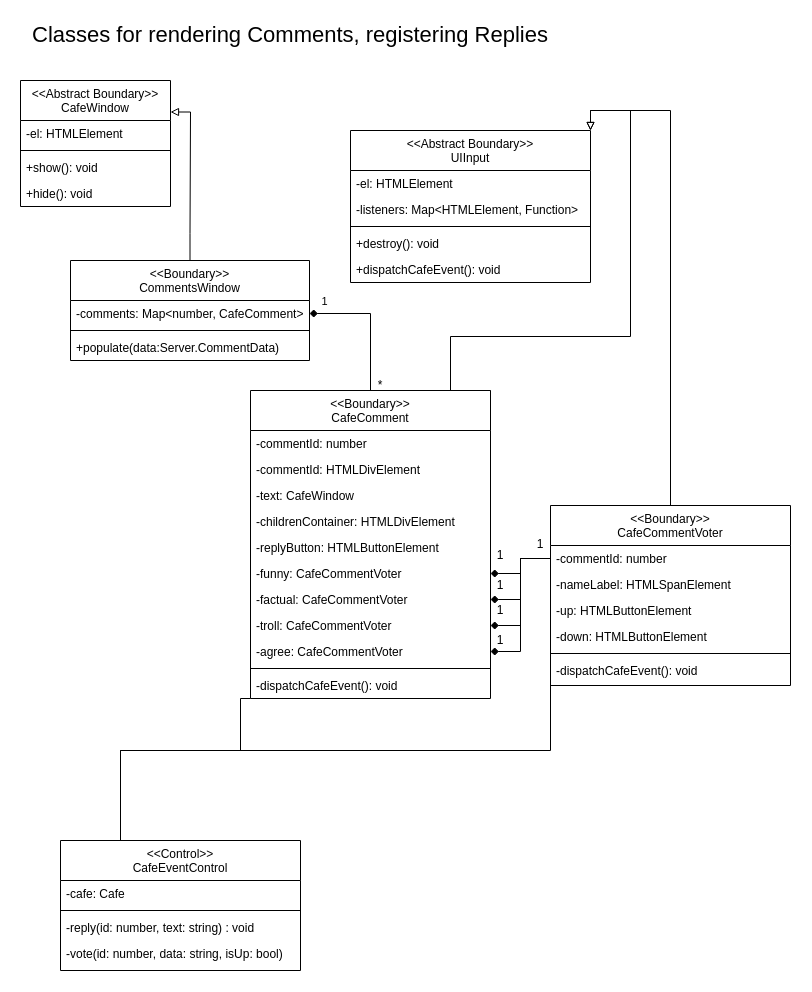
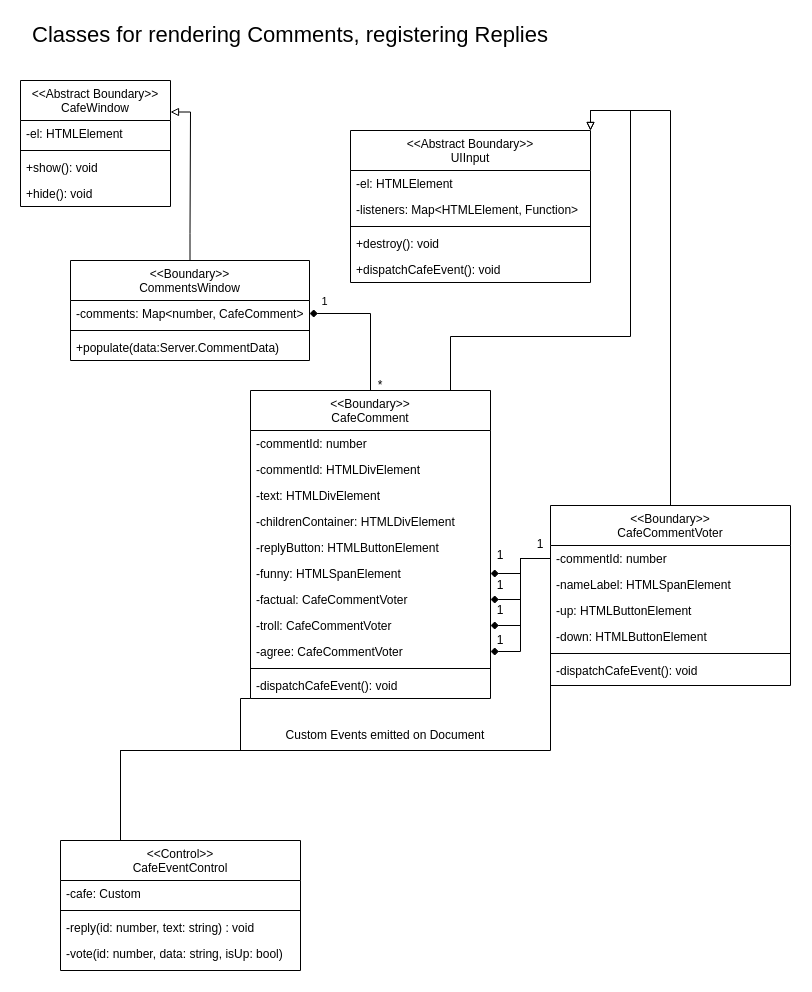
- <mxCell id="14" value="-text: CafeWindow" style="text;align=left;verticalAlign=top;spacingLeft=4;spacingRight=4;overflow=hidden;rotatable=0;points=[[0,0.5],[1,0.5]];portConstraint=eastwest;" vertex="1" parent="11"><mxGeometry y="92" width="240" height="26" as="geometry" /></mxCell>
+ <mxCell id="14" value="-text: HTMLDivElement" style="text;align=left;verticalAlign=top;spacingLeft=4;spacingRight=4;overflow=hidden;rotatable=0;points=[[0,0.5],[1,0.5]];portConstraint=eastwest;" vertex="1" parent="11"><mxGeometry y="92" width="240" height="26" as="geometry" /></mxCell>
- <mxCell id="17" value="-funny: CafeCommentVoter" style="text;align=left;verticalAlign=top;spacingLeft=4;spacingRight=4;overflow=hidden;rotatable=0;points=[[0,0.5],[1,0.5]];portConstraint=eastwest;" vertex="1" parent="11"><mxGeometry y="170" width="240" height="26" as="geometry" /></mxCell>
+ <mxCell id="17" value="-funny: HTMLSpanElement" style="text;align=left;verticalAlign=top;spacingLeft=4;spacingRight=4;overflow=hidden;rotatable=0;points=[[0,0.5],[1,0.5]];portConstraint=eastwest;" vertex="1" parent="11"><mxGeometry y="170" width="240" height="26" as="geometry" /></mxCell>
+ <mxCell id="58" value="Custom Events emitted on Document" style="text;html=1;strokeColor=none;fillColor=none;align=center;verticalAlign=middle;whiteSpace=wrap;rounded=0;" vertex="1" parent="1"><mxGeometry x="260" y="720" width="250" height="30" as="geometry" /></mxCell>
- <mxCell id="38" value="-cafe: Cafe" style="text;align=left;verticalAlign=top;spacingLeft=4;spacingRight=4;overflow=hidden;rotatable=0;points=[[0,0.5],[1,0.5]];portConstraint=eastwest;" vertex="1" parent="37"><mxGeometry y="40" width="240" height="26" as="geometry" /></mxCell>
+ <mxCell id="38" value="-cafe: Custom" style="text;align=left;verticalAlign=top;spacingLeft=4;spacingRight=4;overflow=hidden;rotatable=0;points=[[0,0.5],[1,0.5]];portConstraint=eastwest;" vertex="1" parent="37"><mxGeometry y="40" width="240" height="26" as="geometry" /></mxCell>
